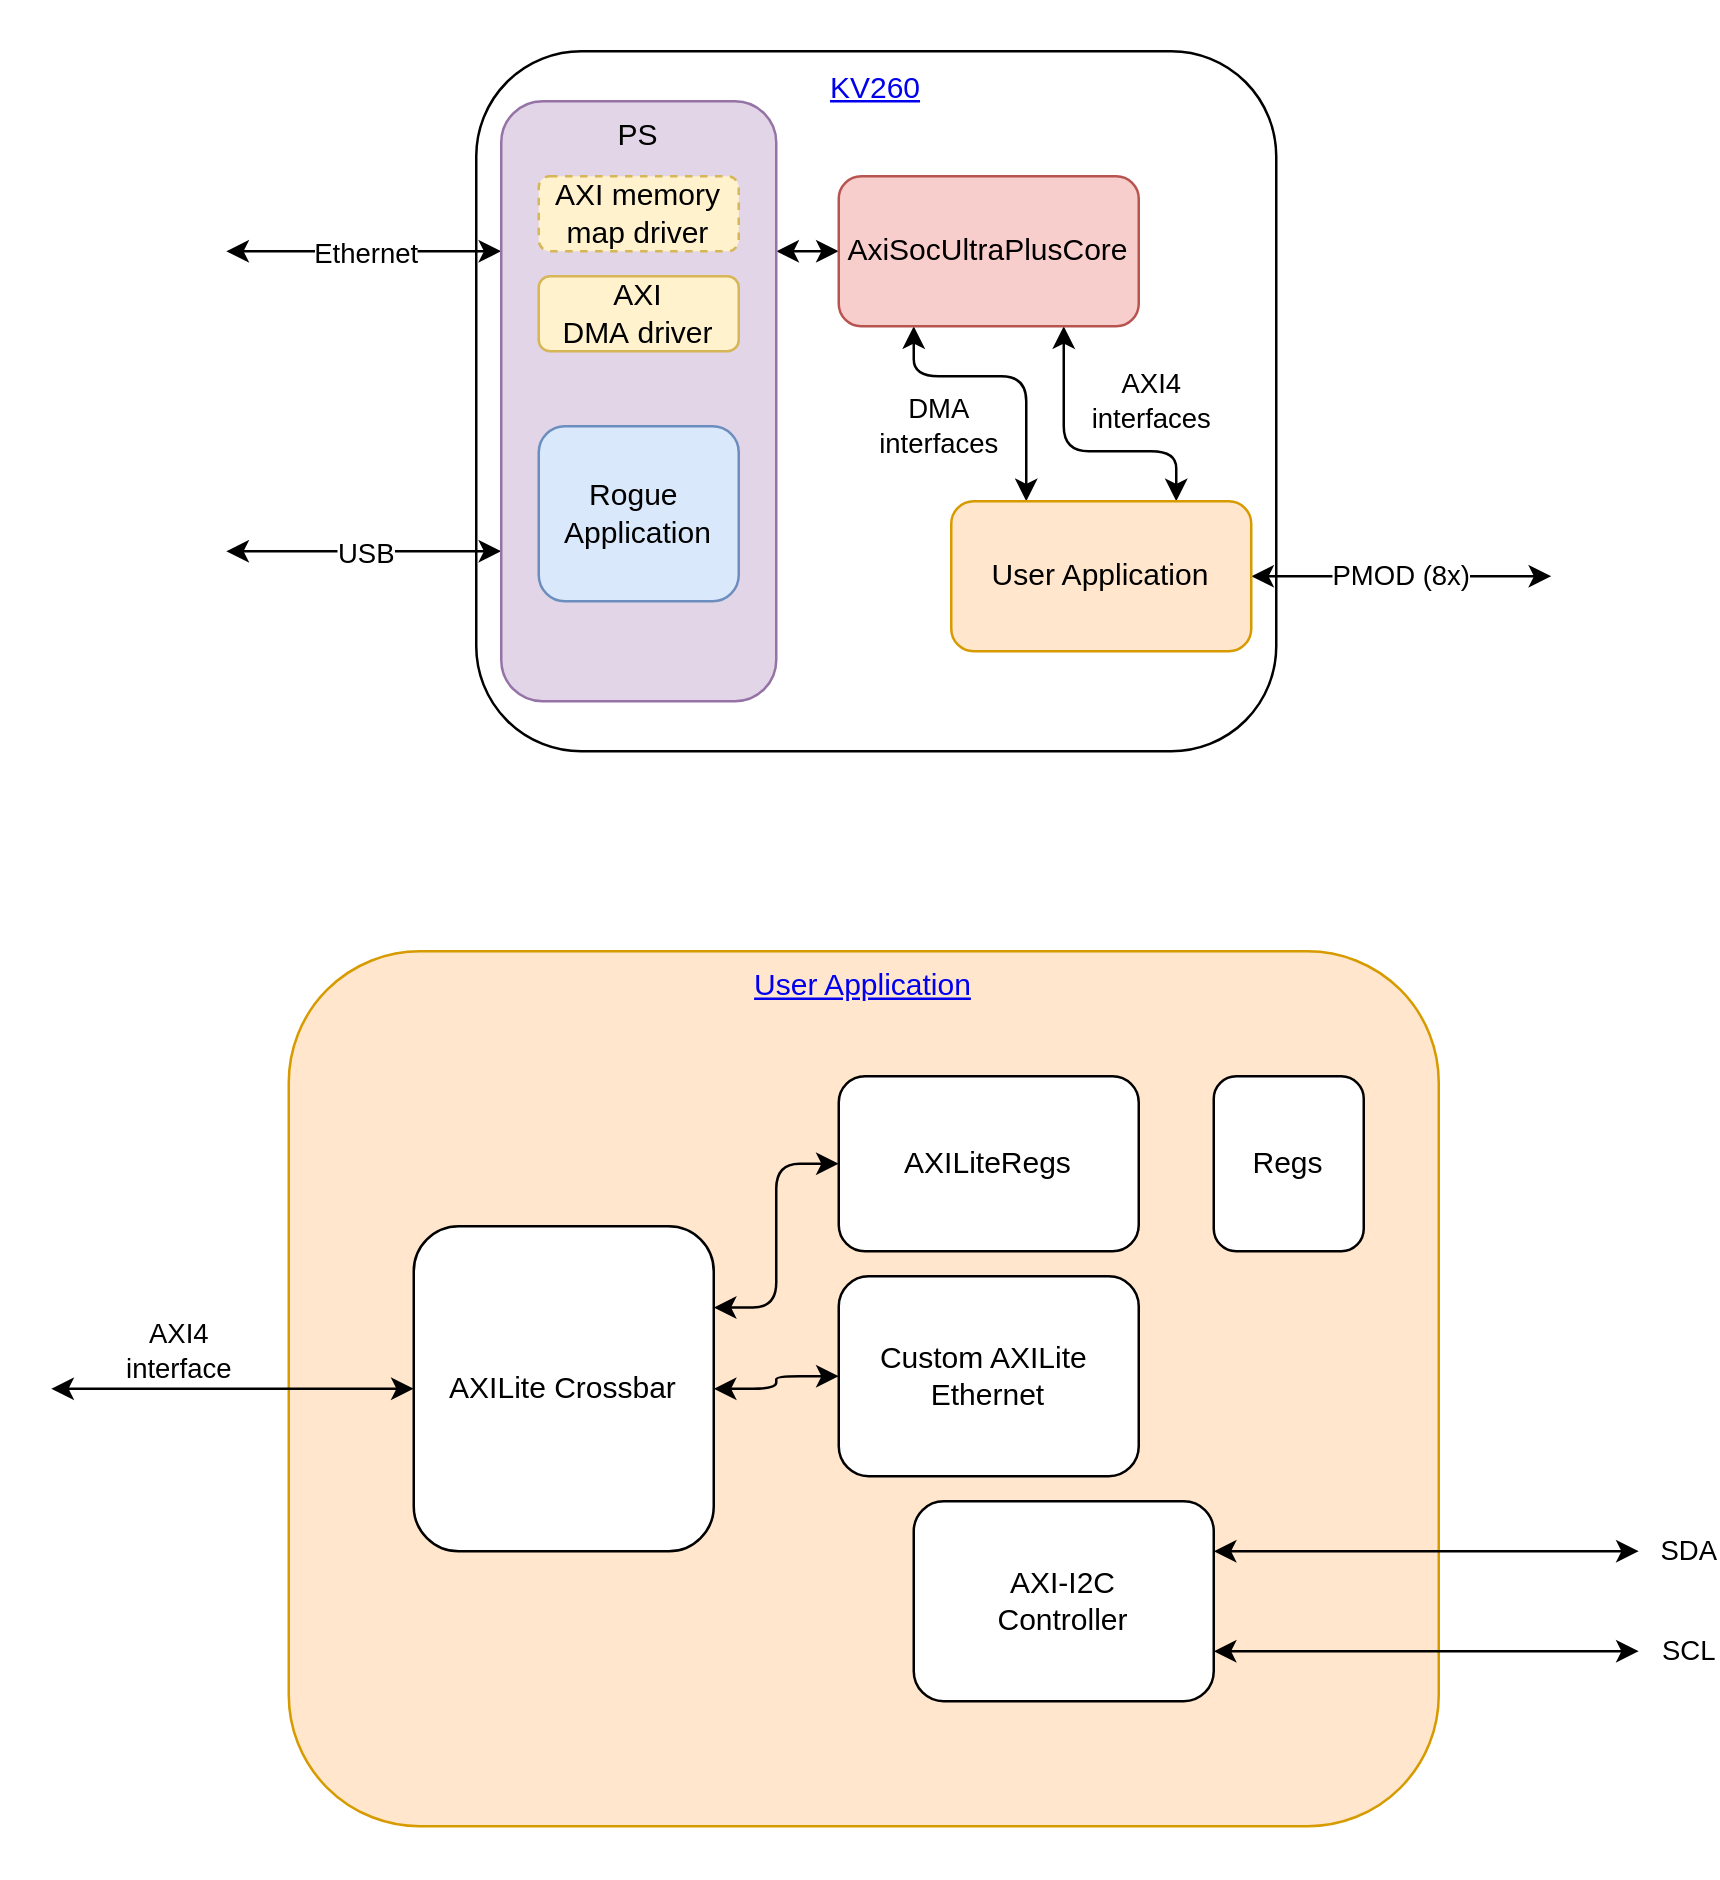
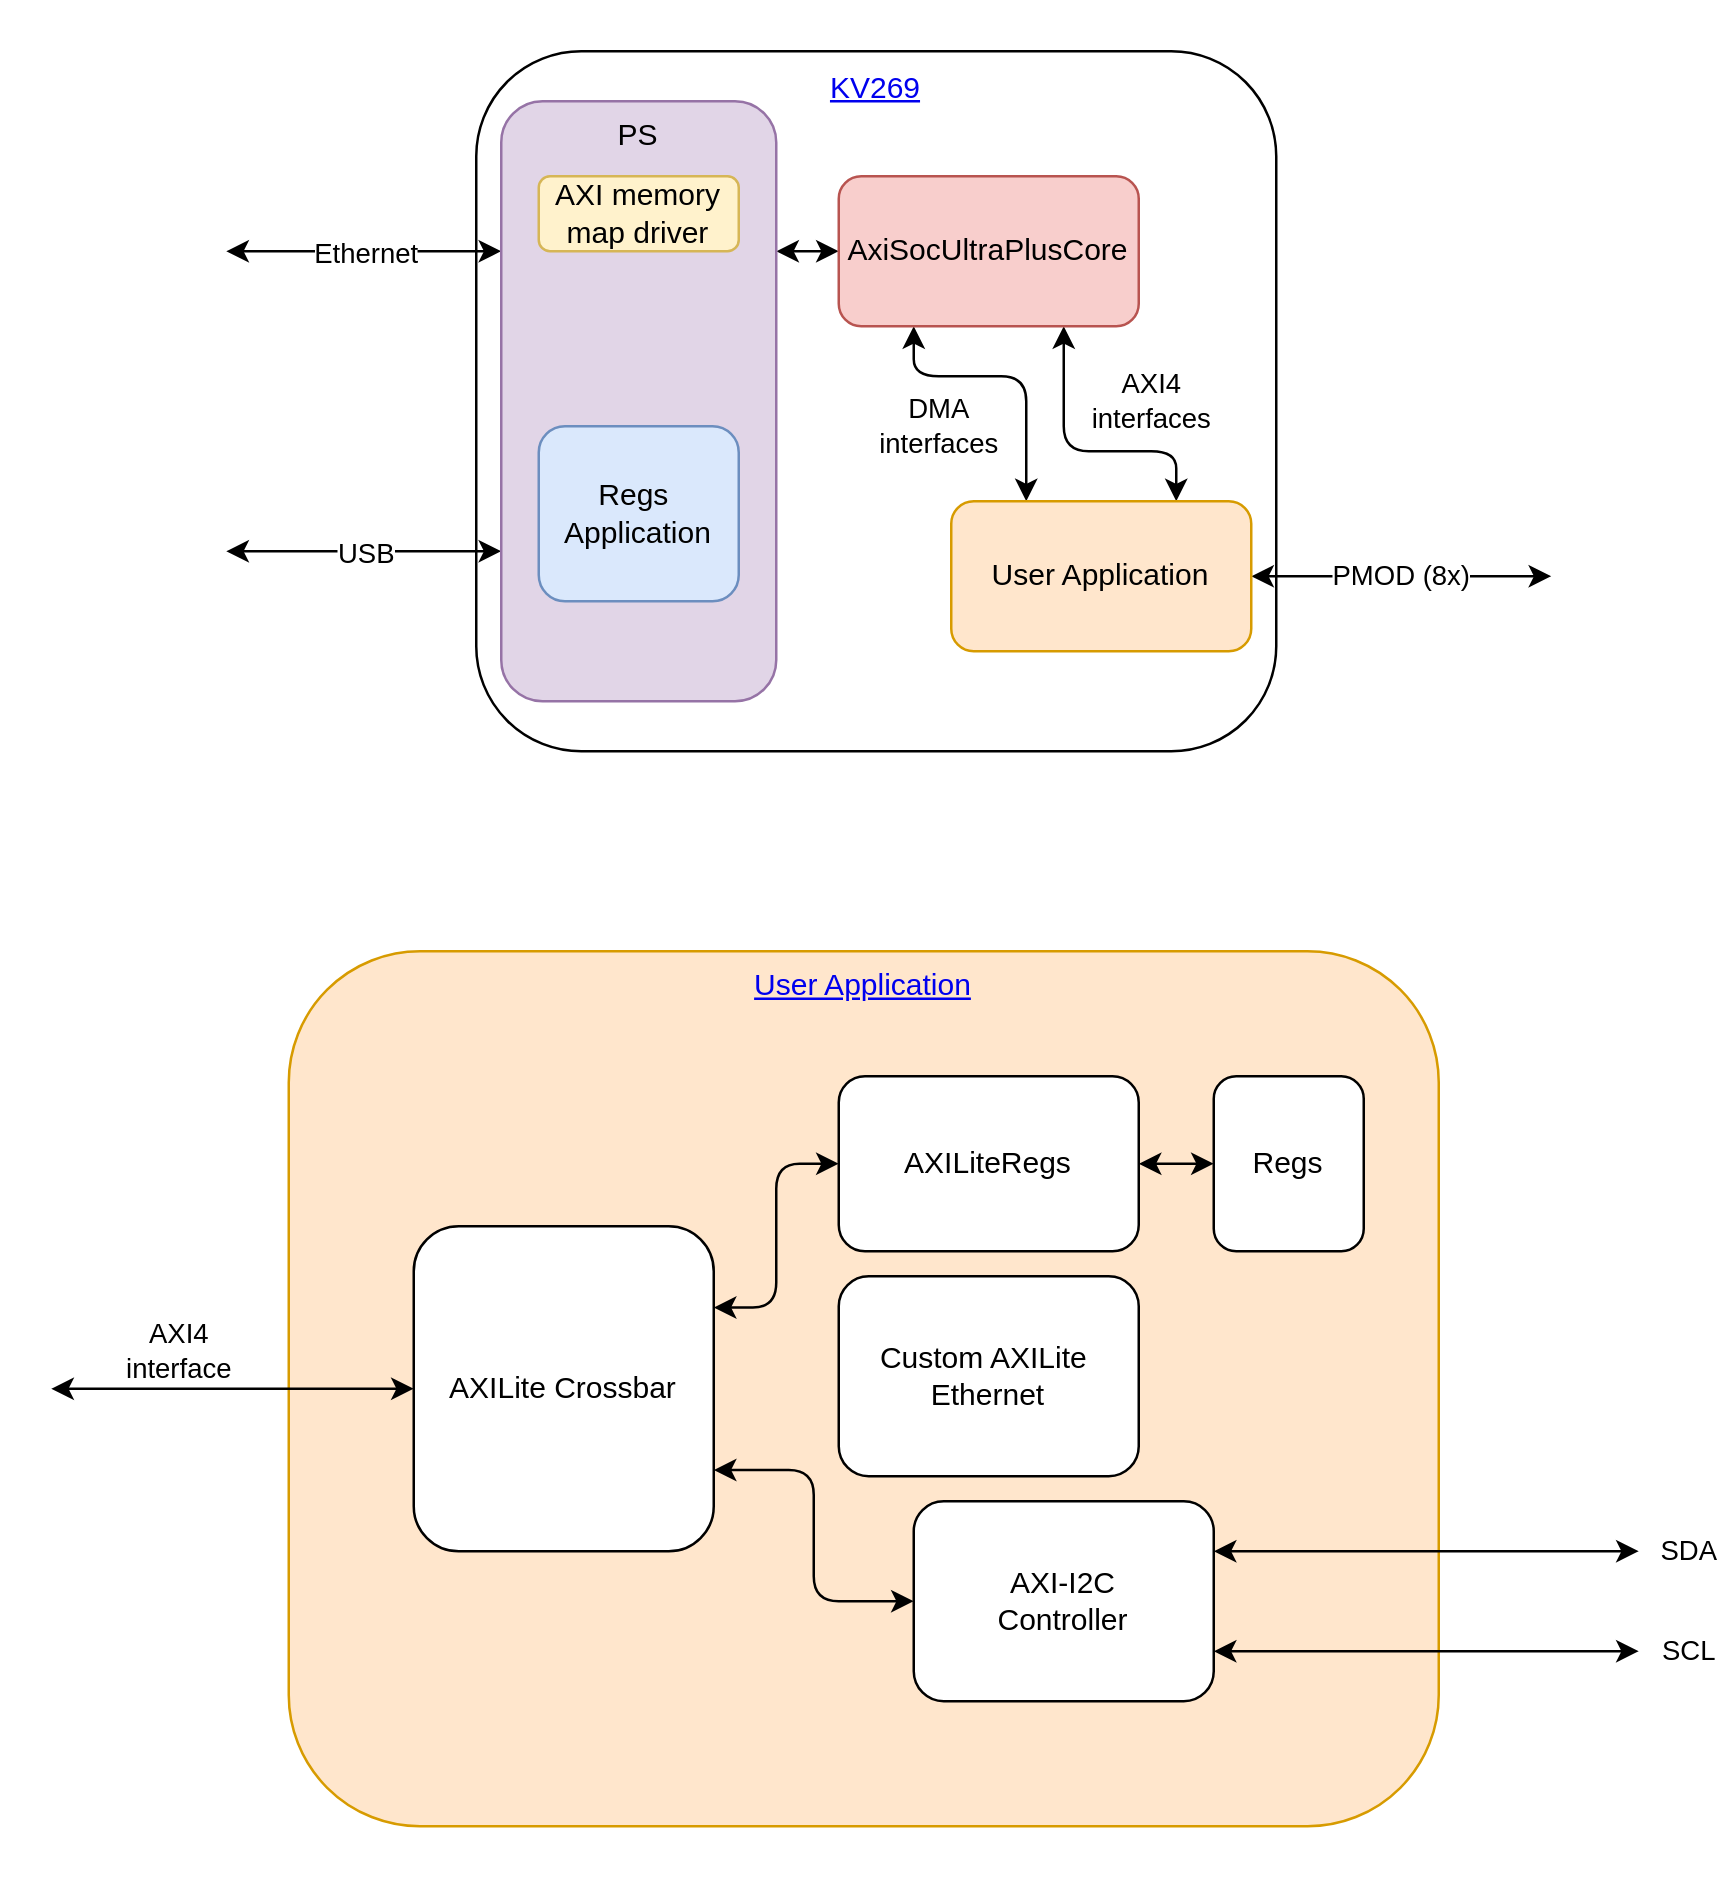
- <mxCell id="9" value="&lt;a href=&quot;https://github.com/awhitbeck/zCCM_fw/tree/main/firmware/targets/test_kv260&quot;&gt;KV260&lt;/a&gt;" style="text;html=1;align=center;verticalAlign=middle;whiteSpace=wrap;rounded=0;" vertex="1" parent="1"><mxGeometry x="320" y="20" width="60" height="30" as="geometry" /></mxCell>
+ <mxCell id="9" value="&lt;a href=&quot;https://github.com/awhitbeck/zCCM_fw/tree/main/firmware/targets/test_kv260&quot;&gt;KV269&lt;/a&gt;" style="text;html=1;align=center;verticalAlign=middle;whiteSpace=wrap;rounded=0;" vertex="1" parent="1"><mxGeometry x="320" y="20" width="60" height="30" as="geometry" /></mxCell>
- <mxCell id="26" value="AXI memory&lt;br&gt;map driver" style="rounded=1;whiteSpace=wrap;html=1;fillColor=#fff2cc;strokeColor=#d6b656;dashed=1;" vertex="1" parent="1"><mxGeometry x="215" y="70" width="80" height="30" as="geometry" /></mxCell>
+ <mxCell id="26" value="AXI memory&lt;br&gt;map driver" style="rounded=1;whiteSpace=wrap;html=1;fillColor=#fff2cc;strokeColor=#d6b656;" vertex="1" parent="1"><mxGeometry x="215" y="70" width="80" height="30" as="geometry" /></mxCell>
- <mxCell id="27" value="AXI DMA&amp;nbsp;driver" style="rounded=1;whiteSpace=wrap;html=1;fillColor=#fff2cc;strokeColor=#d6b656;" vertex="1" parent="1"><mxGeometry x="215" y="110" width="80" height="30" as="geometry" /></mxCell>
- <mxCell id="28" value="Rogue&amp;nbsp;&lt;br&gt;Application" style="rounded=1;whiteSpace=wrap;html=1;fillColor=#dae8fc;strokeColor=#6c8ebf;" vertex="1" parent="1"><mxGeometry x="215" y="170" width="80" height="70" as="geometry" /></mxCell>
+ <mxCell id="28" value="Regs&amp;nbsp;&lt;br&gt;Application" style="rounded=1;whiteSpace=wrap;html=1;fillColor=#dae8fc;strokeColor=#6c8ebf;" vertex="1" parent="1"><mxGeometry x="215" y="170" width="80" height="70" as="geometry" /></mxCell>
+ <mxCell id="16" style="edgeStyle=orthogonalEdgeStyle;rounded=0;orthogonalLoop=1;jettySize=auto;html=1;exitX=1;exitY=0.5;exitDx=0;exitDy=0;entryX=0;entryY=0.5;entryDx=0;entryDy=0;startArrow=classic;startFill=1;" edge="1" parent="1" source="17" target="18"><mxGeometry relative="1" as="geometry" /></mxCell>
- <mxCell id="13" style="edgeStyle=orthogonalEdgeStyle;rounded=1;orthogonalLoop=1;jettySize=auto;html=1;exitX=1;exitY=0.5;exitDx=0;exitDy=0;entryX=0;entryY=0.5;entryDx=0;entryDy=0;startArrow=classic;startFill=1;curved=0;" edge="1" parent="1" source="15" target="19"><mxGeometry relative="1" as="geometry" /></mxCell>
+ <mxCell id="14" style="edgeStyle=orthogonalEdgeStyle;rounded=1;orthogonalLoop=1;jettySize=auto;html=1;exitX=1;exitY=0.75;exitDx=0;exitDy=0;entryX=0;entryY=0.5;entryDx=0;entryDy=0;curved=0;startArrow=classic;startFill=1;" edge="1" parent="1" source="15" target="22"><mxGeometry relative="1" as="geometry" /></mxCell>
